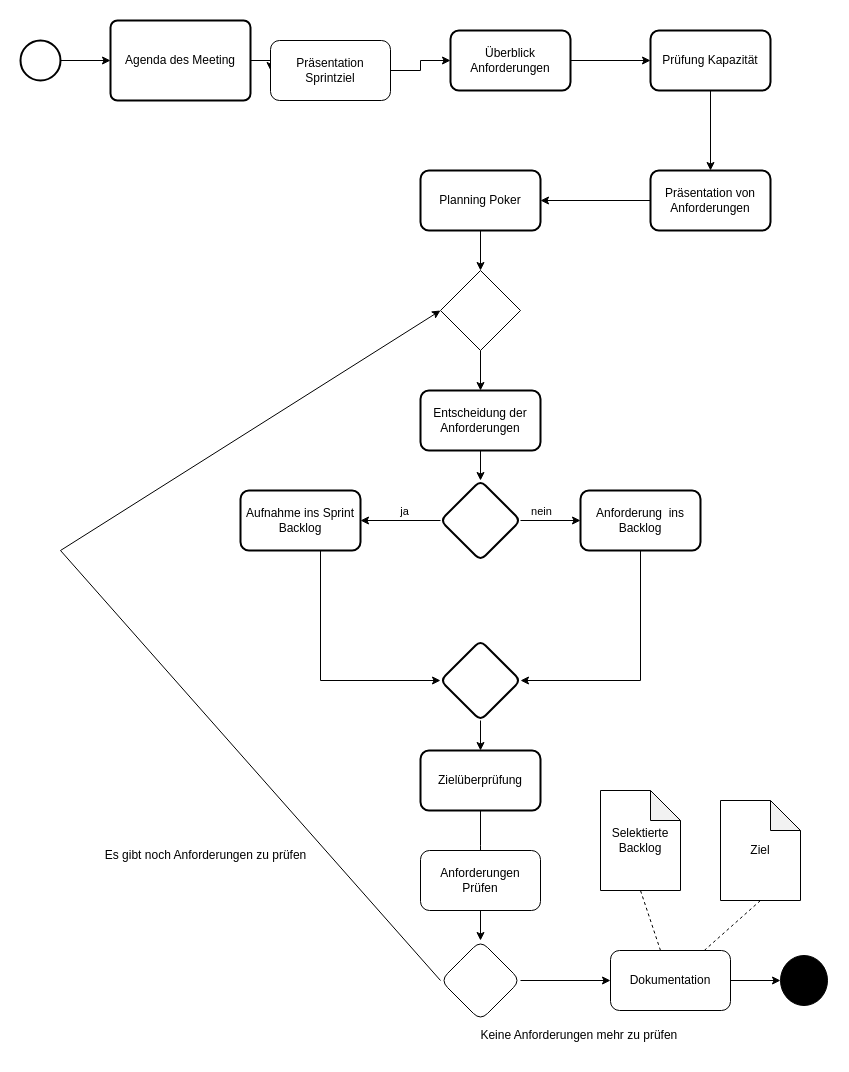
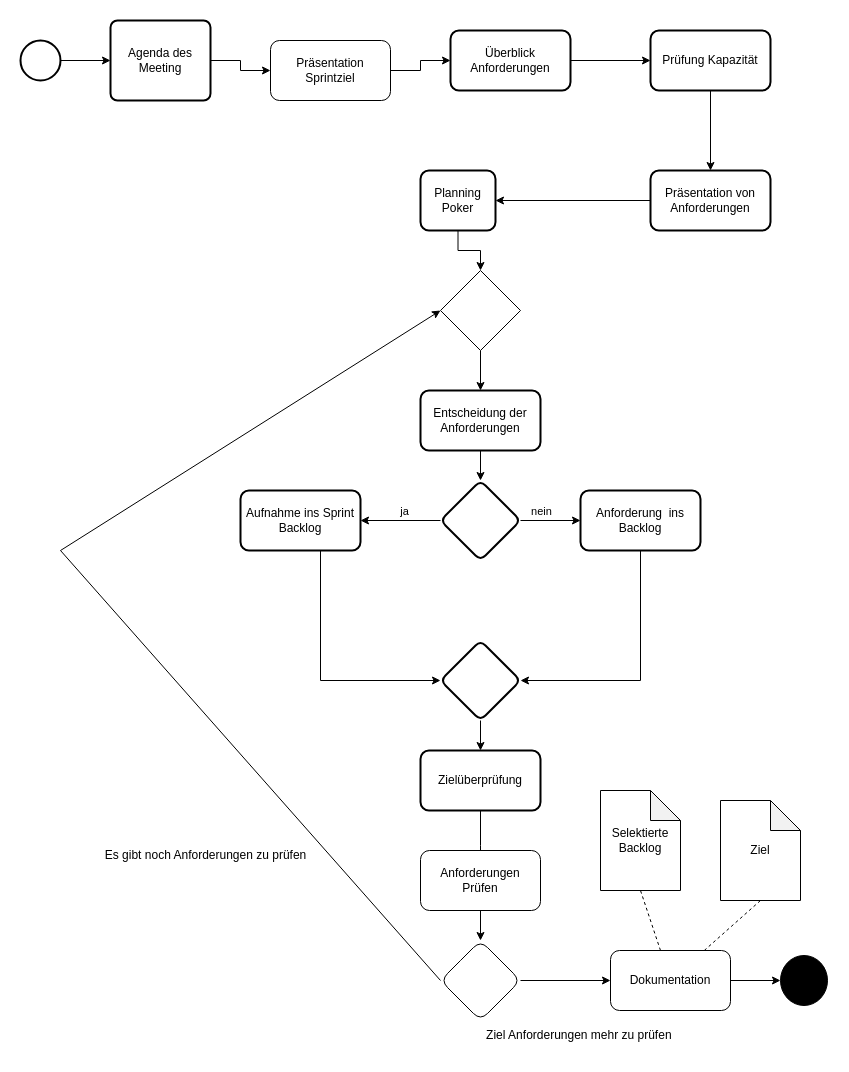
- <mxCell id="4" value="Agenda des Meeting" style="rounded=1;whiteSpace=wrap;html=1;absoluteArcSize=1;arcSize=14;strokeWidth=2;" parent="1" vertex="1"><mxGeometry x="110" y="20" width="140" height="80" as="geometry" /></mxCell>
+ <mxCell id="4" value="Agenda des Meeting" style="rounded=1;whiteSpace=wrap;html=1;absoluteArcSize=1;arcSize=14;strokeWidth=2;" parent="1" vertex="1"><mxGeometry x="110" y="20" width="100" height="80" as="geometry" /></mxCell>
- <mxCell id="13" value="Planning Poker" style="whiteSpace=wrap;html=1;rounded=1;arcSize=14;strokeWidth=2;" parent="1" vertex="1"><mxGeometry x="420" y="170" width="120" height="60" as="geometry" /></mxCell>
+ <mxCell id="13" value="Planning Poker" style="whiteSpace=wrap;html=1;rounded=1;arcSize=14;strokeWidth=2;" parent="1" vertex="1"><mxGeometry x="420" y="170" width="75" height="60" as="geometry" /></mxCell>
- <mxCell id="43" value="Keine Anforderungen mehr zu prüfen&amp;nbsp;" style="text;html=1;align=center;verticalAlign=middle;resizable=0;points=[];autosize=1;strokeColor=none;fillColor=none;" vertex="1" parent="1"><mxGeometry x="470" y="1020" width="220" height="30" as="geometry" /></mxCell>
+ <mxCell id="43" value="Ziel Anforderungen mehr zu prüfen&amp;nbsp;" style="text;html=1;align=center;verticalAlign=middle;resizable=0;points=[];autosize=1;strokeColor=none;fillColor=none;" vertex="1" parent="1"><mxGeometry x="470" y="1020" width="220" height="30" as="geometry" /></mxCell>
